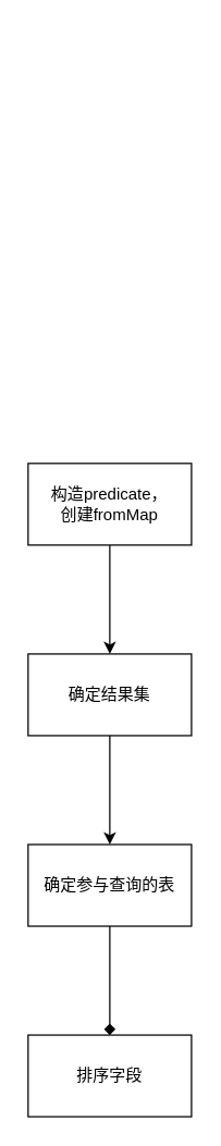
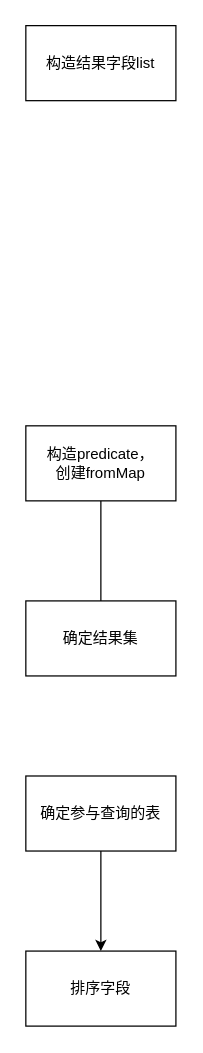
+ <mxCell id="9" value="构造结果字段list" style="rounded=0;whiteSpace=wrap;html=1;" vertex="1" parent="1"><mxGeometry x="20" y="20" width="120" height="60" as="geometry" /></mxCell>
- <mxCell id="2" value="" style="edgeStyle=orthogonalEdgeStyle;rounded=0;orthogonalLoop=1;jettySize=auto;html=1;" edge="1" parent="1" source="3" target="5"><mxGeometry relative="1" as="geometry" /></mxCell>
+ <mxCell id="2" value="" style="edgeStyle=orthogonalEdgeStyle;rounded=0;orthogonalLoop=1;jettySize=auto;html=1;endArrow=none;" edge="1" parent="1" source="3" target="5"><mxGeometry relative="1" as="geometry" /></mxCell>
- <mxCell id="4" value="" style="edgeStyle=orthogonalEdgeStyle;rounded=0;orthogonalLoop=1;jettySize=auto;html=1;" edge="1" parent="1" source="5" target="7"><mxGeometry relative="1" as="geometry" /></mxCell>
- <mxCell id="6" value="" style="edgeStyle=orthogonalEdgeStyle;rounded=0;orthogonalLoop=1;jettySize=auto;html=1;endArrow=diamond;" edge="1" parent="1" source="7" target="8"><mxGeometry relative="1" as="geometry" /></mxCell>
+ <mxCell id="6" value="" style="edgeStyle=orthogonalEdgeStyle;rounded=0;orthogonalLoop=1;jettySize=auto;html=1;" edge="1" parent="1" source="7" target="8"><mxGeometry relative="1" as="geometry" /></mxCell>
